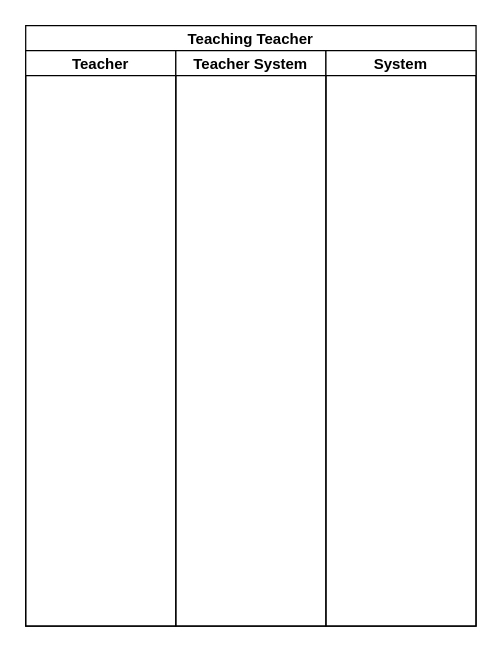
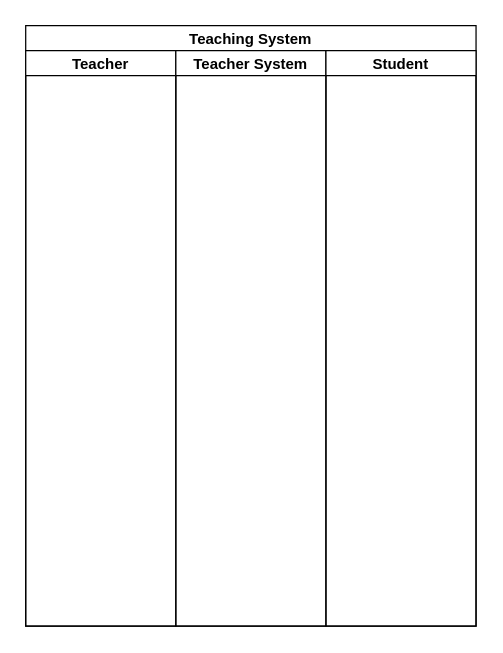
- <mxCell id="2" value="Teaching Teacher" style="swimlane;childLayout=stackLayout;resizeParent=1;resizeParentMax=0;startSize=20;" vertex="1" parent="1"><mxGeometry x="20" y="20" width="360" height="480" as="geometry" /></mxCell>
+ <mxCell id="2" value="Teaching System" style="swimlane;childLayout=stackLayout;resizeParent=1;resizeParentMax=0;startSize=20;" vertex="1" parent="1"><mxGeometry x="20" y="20" width="360" height="480" as="geometry" /></mxCell>
- <mxCell id="5" value="System" style="swimlane;startSize=20;" vertex="1" parent="2"><mxGeometry x="240" y="20" width="120" height="460" as="geometry" /></mxCell>
+ <mxCell id="5" value="Student" style="swimlane;startSize=20;" vertex="1" parent="2"><mxGeometry x="240" y="20" width="120" height="460" as="geometry" /></mxCell>
